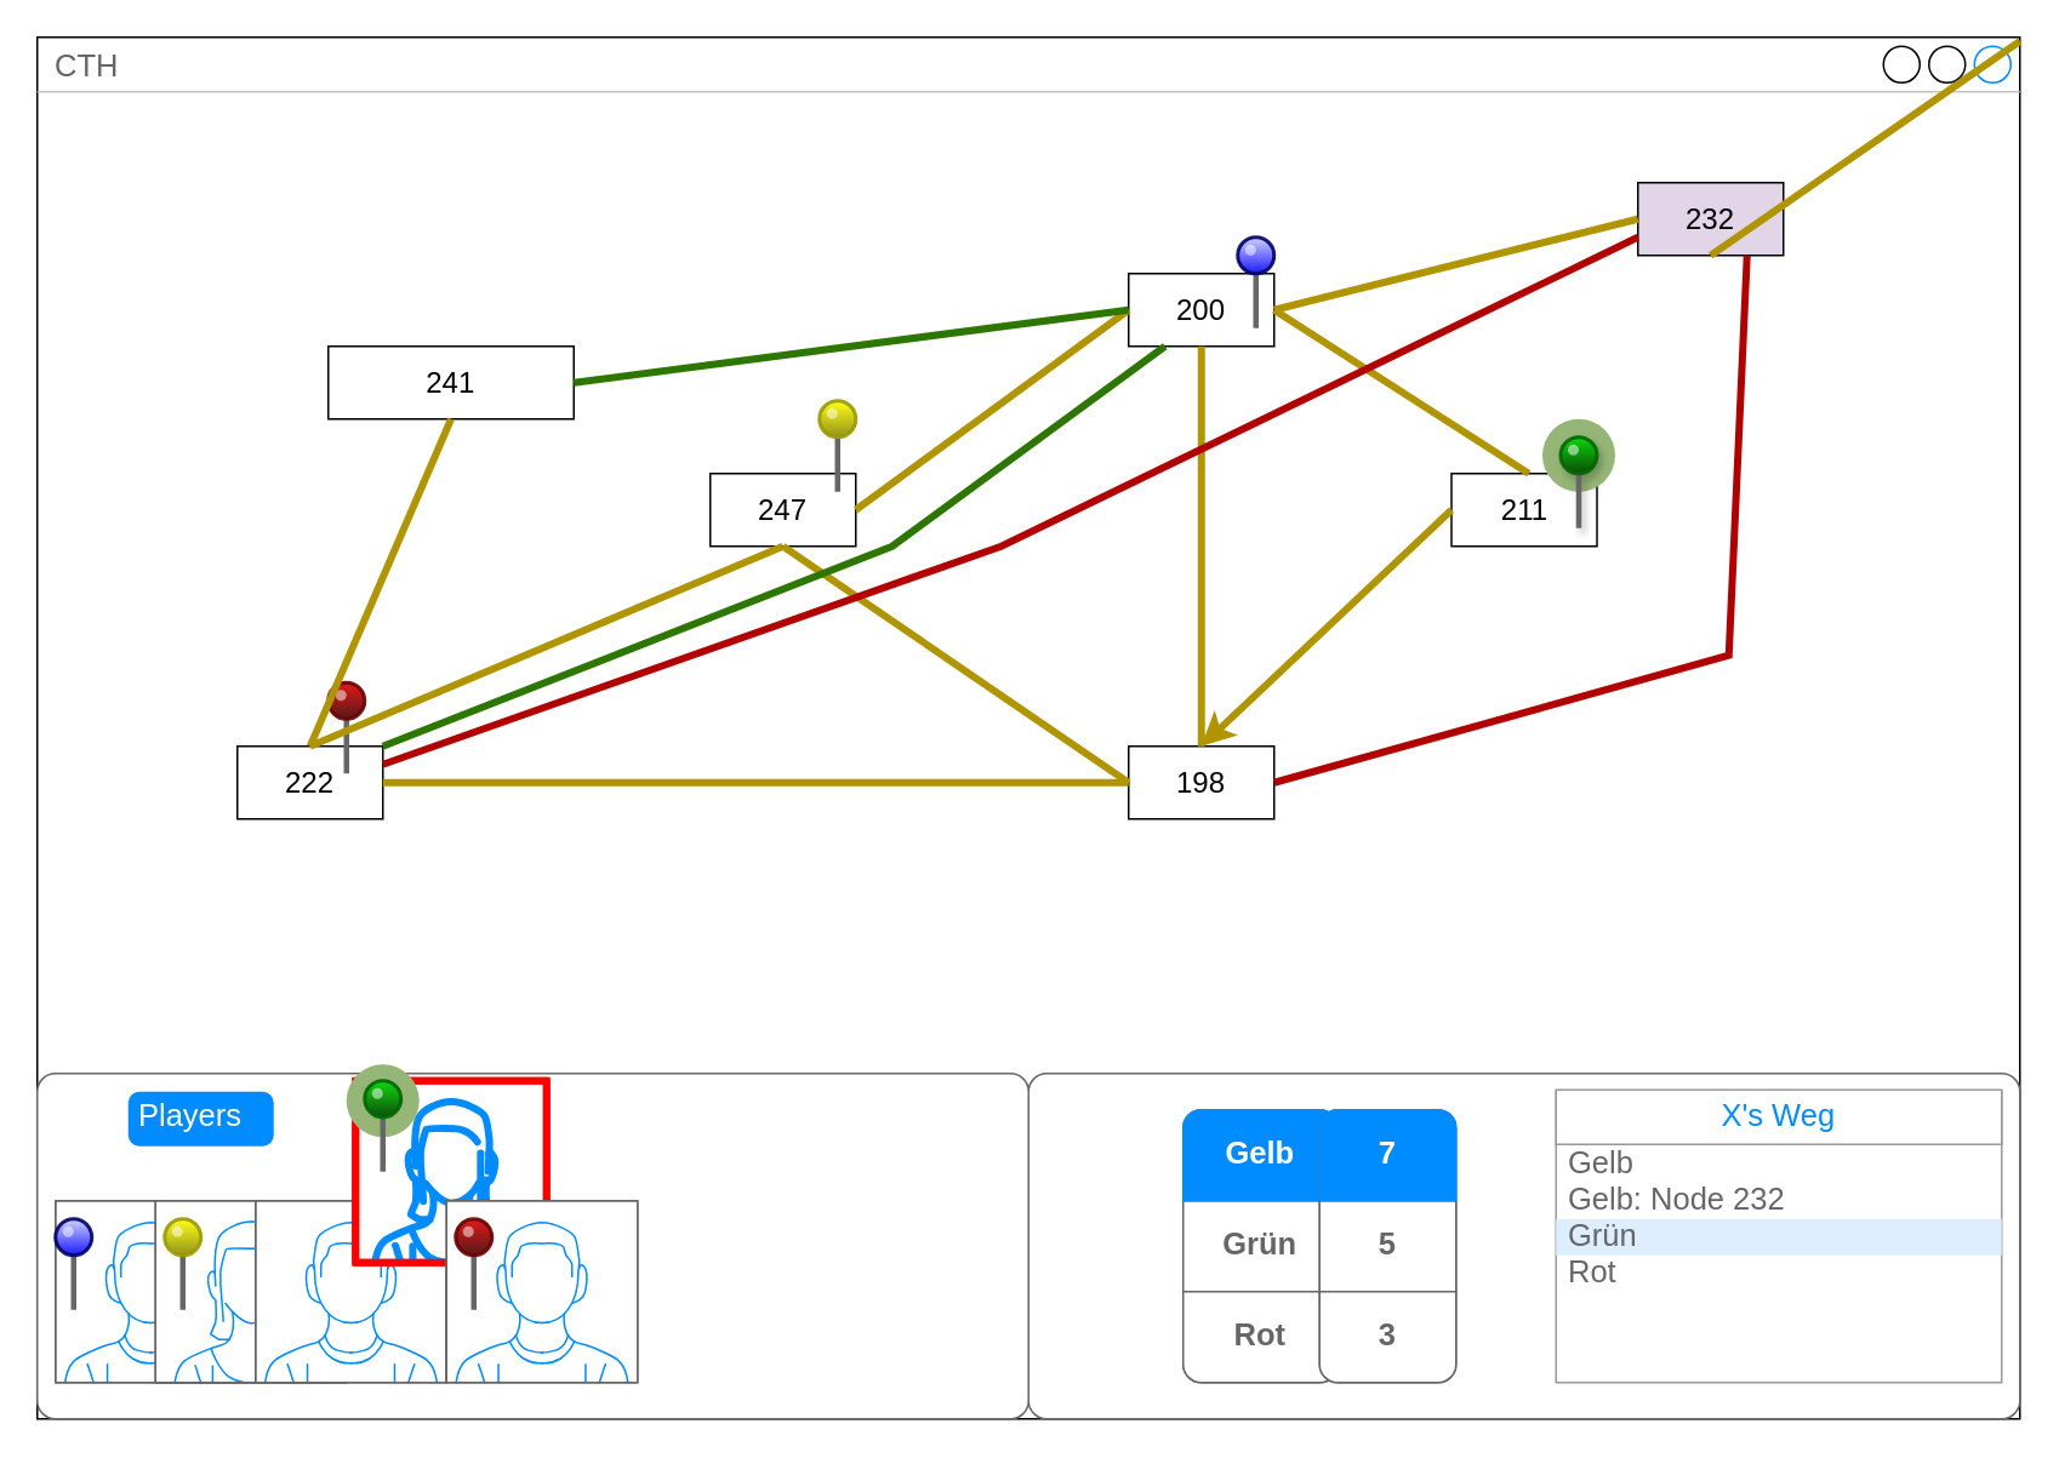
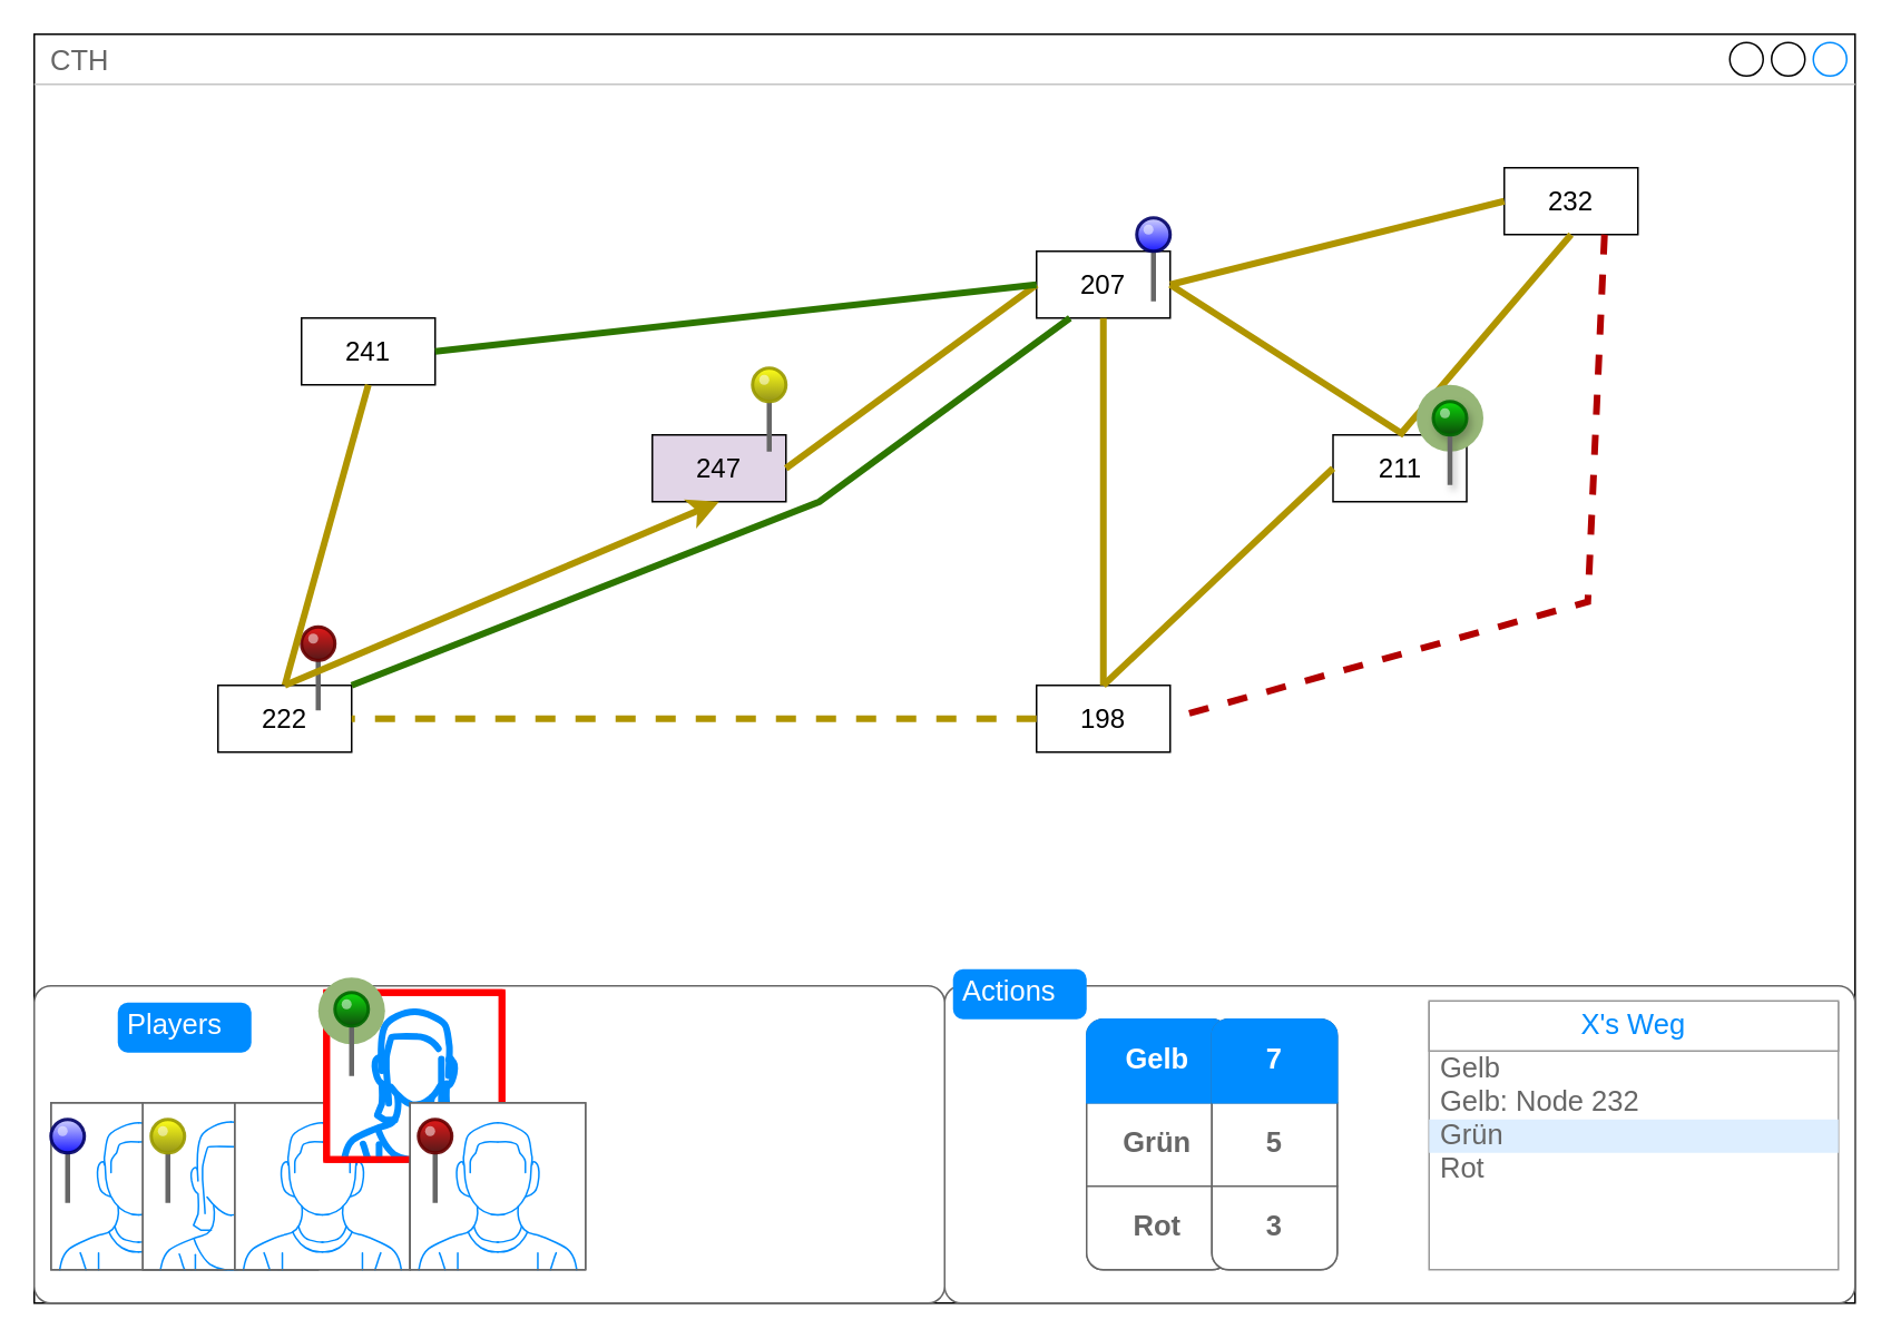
- <mxCell id="45" value="" style="endArrow=none;html=1;rounded=0;fontColor=#fbf30e;fillColor=#e3c800;strokeColor=#B09500;strokeWidth=4;exitX=0.5;exitY=1;exitDx=0;exitDy=0;" edge="1" parent="1" source="37" target="2"><mxGeometry width="50" height="50" relative="1" as="geometry"><mxPoint x="500" y="460" as="sourcePoint" /><mxPoint x="550" y="410" as="targetPoint" /></mxGeometry></mxCell>
+ <mxCell id="45" value="" style="endArrow=none;html=1;rounded=0;fontColor=#fbf30e;fillColor=#e3c800;strokeColor=#B09500;strokeWidth=4;entryX=0.5;entryY=0;entryDx=0;entryDy=0;exitX=0.5;exitY=1;exitDx=0;exitDy=0;" edge="1" parent="1" source="37" target="36"><mxGeometry width="50" height="50" relative="1" as="geometry"><mxPoint x="500" y="460" as="sourcePoint" /><mxPoint x="550" y="410" as="targetPoint" /></mxGeometry></mxCell>
- <mxCell id="37" value="232" style="rounded=0;whiteSpace=wrap;html=1;fontSize=16;fillColor=#e1d5e7;" vertex="1" parent="1"><mxGeometry x="900" y="100" width="80" height="40" as="geometry" /></mxCell>
+ <mxCell id="37" value="232" style="rounded=0;whiteSpace=wrap;html=1;fontSize=16;" vertex="1" parent="1"><mxGeometry x="900" y="100" width="80" height="40" as="geometry" /></mxCell>
- <mxCell id="33" value="200" style="rounded=0;whiteSpace=wrap;html=1;fontSize=16;" vertex="1" parent="1"><mxGeometry x="620" y="150" width="80" height="40" as="geometry" /></mxCell>
+ <mxCell id="33" value="207" style="rounded=0;whiteSpace=wrap;html=1;fontSize=16;" vertex="1" parent="1"><mxGeometry x="620" y="150" width="80" height="40" as="geometry" /></mxCell>
- <mxCell id="31" value="241" style="rounded=0;whiteSpace=wrap;html=1;fontSize=16;" vertex="1" parent="1"><mxGeometry x="180" y="190" width="135" height="40" as="geometry" /></mxCell>
+ <mxCell id="31" value="241" style="rounded=0;whiteSpace=wrap;html=1;fontSize=16;" vertex="1" parent="1"><mxGeometry x="180" y="190" width="80" height="40" as="geometry" /></mxCell>
- <mxCell id="32" value="247" style="rounded=0;whiteSpace=wrap;html=1;fontSize=16;" vertex="1" parent="1"><mxGeometry x="390" y="260" width="80" height="40" as="geometry" /></mxCell>
+ <mxCell id="32" value="247" style="rounded=0;whiteSpace=wrap;html=1;fontSize=16;fillColor=#e1d5e7;" vertex="1" parent="1"><mxGeometry x="390" y="260" width="80" height="40" as="geometry" /></mxCell>
- <mxCell id="51" value="" style="endArrow=none;html=1;rounded=0;fontColor=#fbf30e;fillColor=#e51400;strokeColor=#B20000;strokeWidth=4;entryX=1;entryY=0.25;entryDx=0;entryDy=0;exitX=0;exitY=0.75;exitDx=0;exitDy=0;" edge="1" parent="1" source="37" target="34"><mxGeometry width="50" height="50" relative="1" as="geometry"><mxPoint x="620" y="440" as="sourcePoint" /><mxPoint x="220" y="440" as="targetPoint" /><Array as="points"><mxPoint x="550" y="300" /></Array></mxGeometry></mxCell>
- <mxCell id="52" value="" style="endArrow=none;html=1;rounded=0;fontColor=#fbf30e;fillColor=#e51400;strokeColor=#B20000;strokeWidth=4;entryX=1;entryY=0.5;entryDx=0;entryDy=0;exitX=0.75;exitY=1;exitDx=0;exitDy=0;" edge="1" parent="1" source="37" target="35"><mxGeometry width="50" height="50" relative="1" as="geometry"><mxPoint x="910" y="140" as="sourcePoint" /><mxPoint x="220" y="430" as="targetPoint" /><Array as="points"><mxPoint x="950" y="360" /></Array></mxGeometry></mxCell>
+ <mxCell id="52" value="" style="endArrow=none;html=1;rounded=0;fontColor=#fbf30e;fillColor=#e51400;strokeColor=#B20000;strokeWidth=4;entryX=1;entryY=0.5;entryDx=0;entryDy=0;exitX=0.75;exitY=1;exitDx=0;exitDy=0;dashed=1;" edge="1" parent="1" source="37" target="35"><mxGeometry width="50" height="50" relative="1" as="geometry"><mxPoint x="910" y="140" as="sourcePoint" /><mxPoint x="220" y="430" as="targetPoint" /><Array as="points"><mxPoint x="950" y="360" /></Array></mxGeometry></mxCell>
- <mxCell id="49" value="" style="endArrow=none;html=1;rounded=0;fontColor=#fbf30e;fillColor=#e3c800;strokeColor=#B09500;strokeWidth=4;entryX=0.5;entryY=1;entryDx=0;entryDy=0;exitX=0.5;exitY=0;exitDx=0;exitDy=0;" edge="1" parent="1" source="34" target="32"><mxGeometry width="50" height="50" relative="1" as="geometry"><mxPoint x="500" y="460" as="sourcePoint" /><mxPoint x="550" y="410" as="targetPoint" /></mxGeometry></mxCell>
+ <mxCell id="49" value="" style="endArrow=classic;html=1;rounded=0;fontColor=#fbf30e;fillColor=#e3c800;strokeColor=#B09500;strokeWidth=4;entryX=0.5;entryY=1;entryDx=0;entryDy=0;exitX=0.5;exitY=0;exitDx=0;exitDy=0;" edge="1" parent="1" source="34" target="32"><mxGeometry width="50" height="50" relative="1" as="geometry"><mxPoint x="500" y="460" as="sourcePoint" /><mxPoint x="550" y="410" as="targetPoint" /></mxGeometry></mxCell>
- <mxCell id="42" value="" style="endArrow=none;html=1;rounded=0;fontColor=#fbf30e;fillColor=#e3c800;strokeColor=#B09500;strokeWidth=4;entryX=0.5;entryY=1;entryDx=0;entryDy=0;exitX=0;exitY=0.5;exitDx=0;exitDy=0;" edge="1" parent="1" source="35" target="32"><mxGeometry width="50" height="50" relative="1" as="geometry"><mxPoint x="490" y="450" as="sourcePoint" /><mxPoint x="540" y="400" as="targetPoint" /></mxGeometry></mxCell>
- <mxCell id="43" value="" style="endArrow=classic;html=1;rounded=0;fontColor=#fbf30e;fillColor=#e3c800;strokeColor=#B09500;strokeWidth=4;entryX=0.5;entryY=0;entryDx=0;entryDy=0;exitX=0;exitY=0.5;exitDx=0;exitDy=0;" edge="1" parent="1" source="36" target="35"><mxGeometry width="50" height="50" relative="1" as="geometry"><mxPoint x="490" y="450" as="sourcePoint" /><mxPoint x="540" y="400" as="targetPoint" /></mxGeometry></mxCell>
+ <mxCell id="43" value="" style="endArrow=none;html=1;rounded=0;fontColor=#fbf30e;fillColor=#e3c800;strokeColor=#B09500;strokeWidth=4;entryX=0.5;entryY=0;entryDx=0;entryDy=0;exitX=0;exitY=0.5;exitDx=0;exitDy=0;" edge="1" parent="1" source="36" target="35"><mxGeometry width="50" height="50" relative="1" as="geometry"><mxPoint x="490" y="450" as="sourcePoint" /><mxPoint x="540" y="400" as="targetPoint" /></mxGeometry></mxCell>
- <mxCell id="48" value="" style="endArrow=none;html=1;rounded=0;fontColor=#fbf30e;fillColor=#e3c800;strokeColor=#B09500;strokeWidth=4;entryX=1;entryY=0.5;entryDx=0;entryDy=0;exitX=0;exitY=0.5;exitDx=0;exitDy=0;" edge="1" parent="1" source="35" target="34"><mxGeometry width="50" height="50" relative="1" as="geometry"><mxPoint x="490" y="450" as="sourcePoint" /><mxPoint x="540" y="400" as="targetPoint" /></mxGeometry></mxCell>
+ <mxCell id="48" value="" style="endArrow=none;html=1;rounded=0;fontColor=#fbf30e;fillColor=#e3c800;strokeColor=#B09500;strokeWidth=4;entryX=1;entryY=0.5;entryDx=0;entryDy=0;exitX=0;exitY=0.5;exitDx=0;exitDy=0;dashed=1;" edge="1" parent="1" source="35" target="34"><mxGeometry width="50" height="50" relative="1" as="geometry"><mxPoint x="490" y="450" as="sourcePoint" /><mxPoint x="540" y="400" as="targetPoint" /></mxGeometry></mxCell>
+ <mxCell id="4" value="Actions" style="shape=rect;strokeColor=none;fillColor=#008cff;strokeWidth=1;dashed=0;rounded=1;arcSize=20;fontColor=#ffffff;fontSize=17;spacing=2;spacingTop=-2;align=left;autosize=1;spacingLeft=4;resizeWidth=0;resizeHeight=0;perimeter=none;html=1;whiteSpace=wrap;" vertex="1" parent="3"><mxGeometry x="5" width="80" height="30" as="geometry" /></mxCell>
